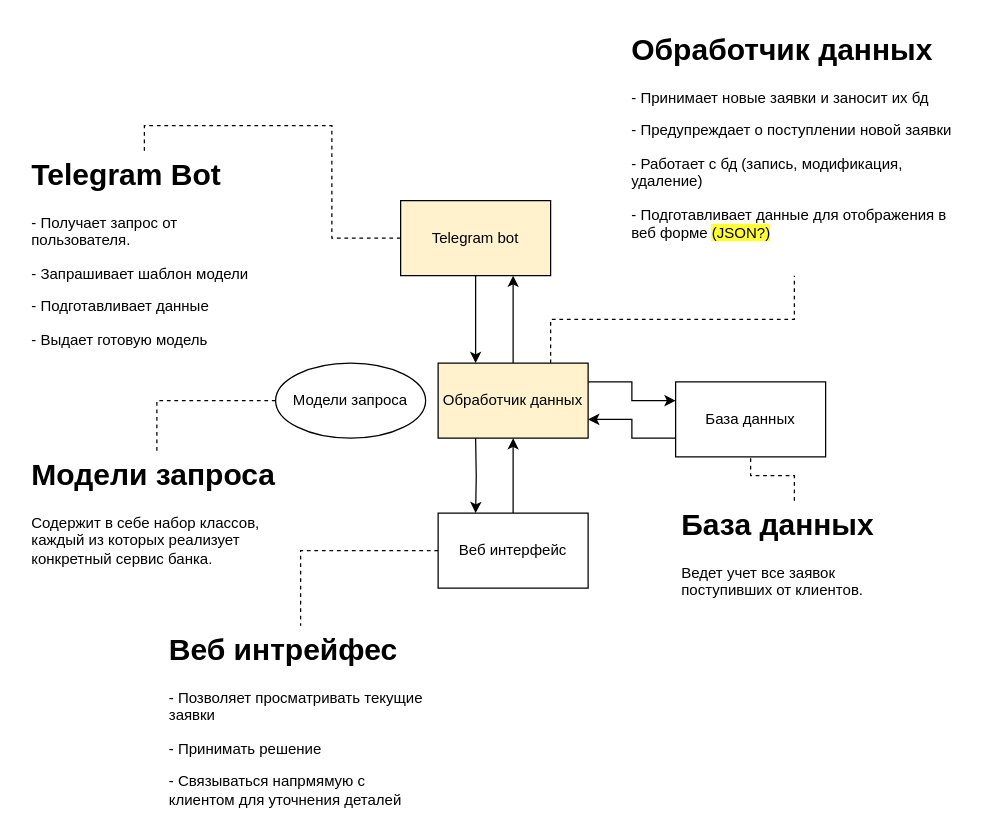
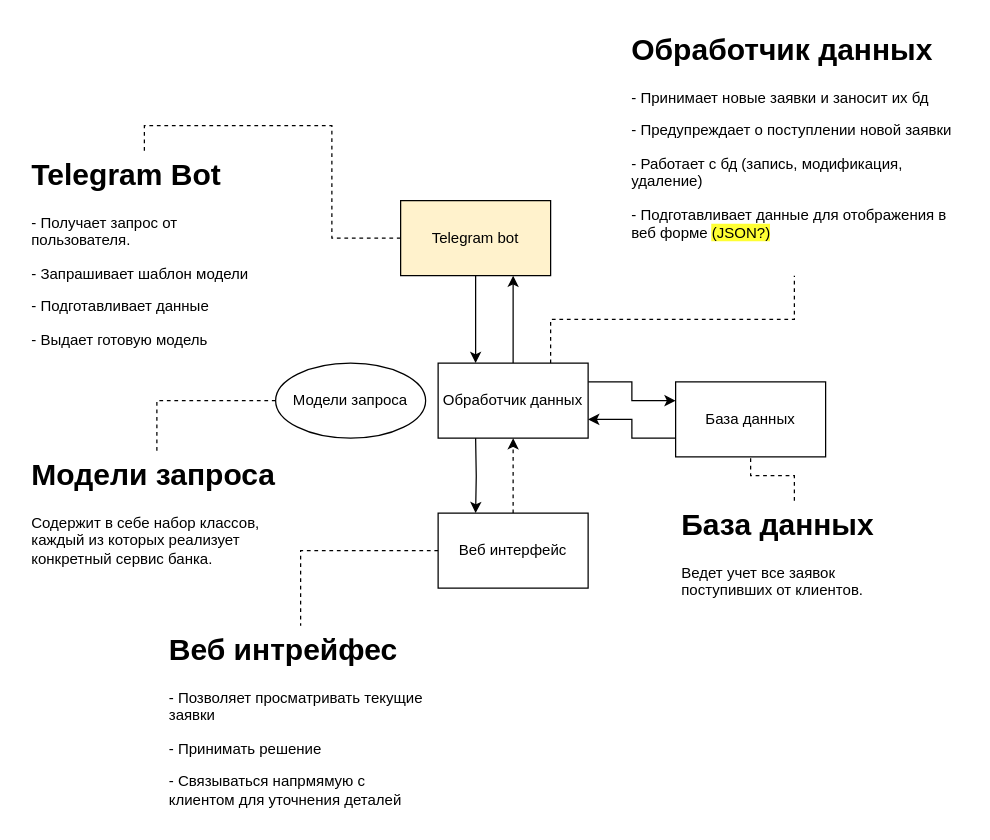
- <mxCell id="9" value="Обработчик данных" style="rounded=0;whiteSpace=wrap;html=1;fillColor=#fff2cc;" vertex="1" parent="1"><mxGeometry x="350" y="290" width="120" height="60" as="geometry" /></mxCell>
+ <mxCell id="9" value="Обработчик данных" style="rounded=0;whiteSpace=wrap;html=1;" vertex="1" parent="1"><mxGeometry x="350" y="290" width="120" height="60" as="geometry" /></mxCell>
- <mxCell id="13" style="edgeStyle=orthogonalEdgeStyle;rounded=0;orthogonalLoop=1;jettySize=auto;html=1;exitX=0.5;exitY=0;exitDx=0;exitDy=0;entryX=0.5;entryY=1;entryDx=0;entryDy=0;startArrow=none;startFill=0;endArrow=classic;endFill=1;" edge="1" parent="1" source="15" target="9"><mxGeometry relative="1" as="geometry" /></mxCell>
+ <mxCell id="13" style="edgeStyle=orthogonalEdgeStyle;rounded=0;orthogonalLoop=1;jettySize=auto;html=1;exitX=0.5;exitY=0;exitDx=0;exitDy=0;entryX=0.5;entryY=1;entryDx=0;entryDy=0;startArrow=none;startFill=0;endArrow=classic;endFill=1;dashed=1;" edge="1" parent="1" source="15" target="9"><mxGeometry relative="1" as="geometry" /></mxCell>
